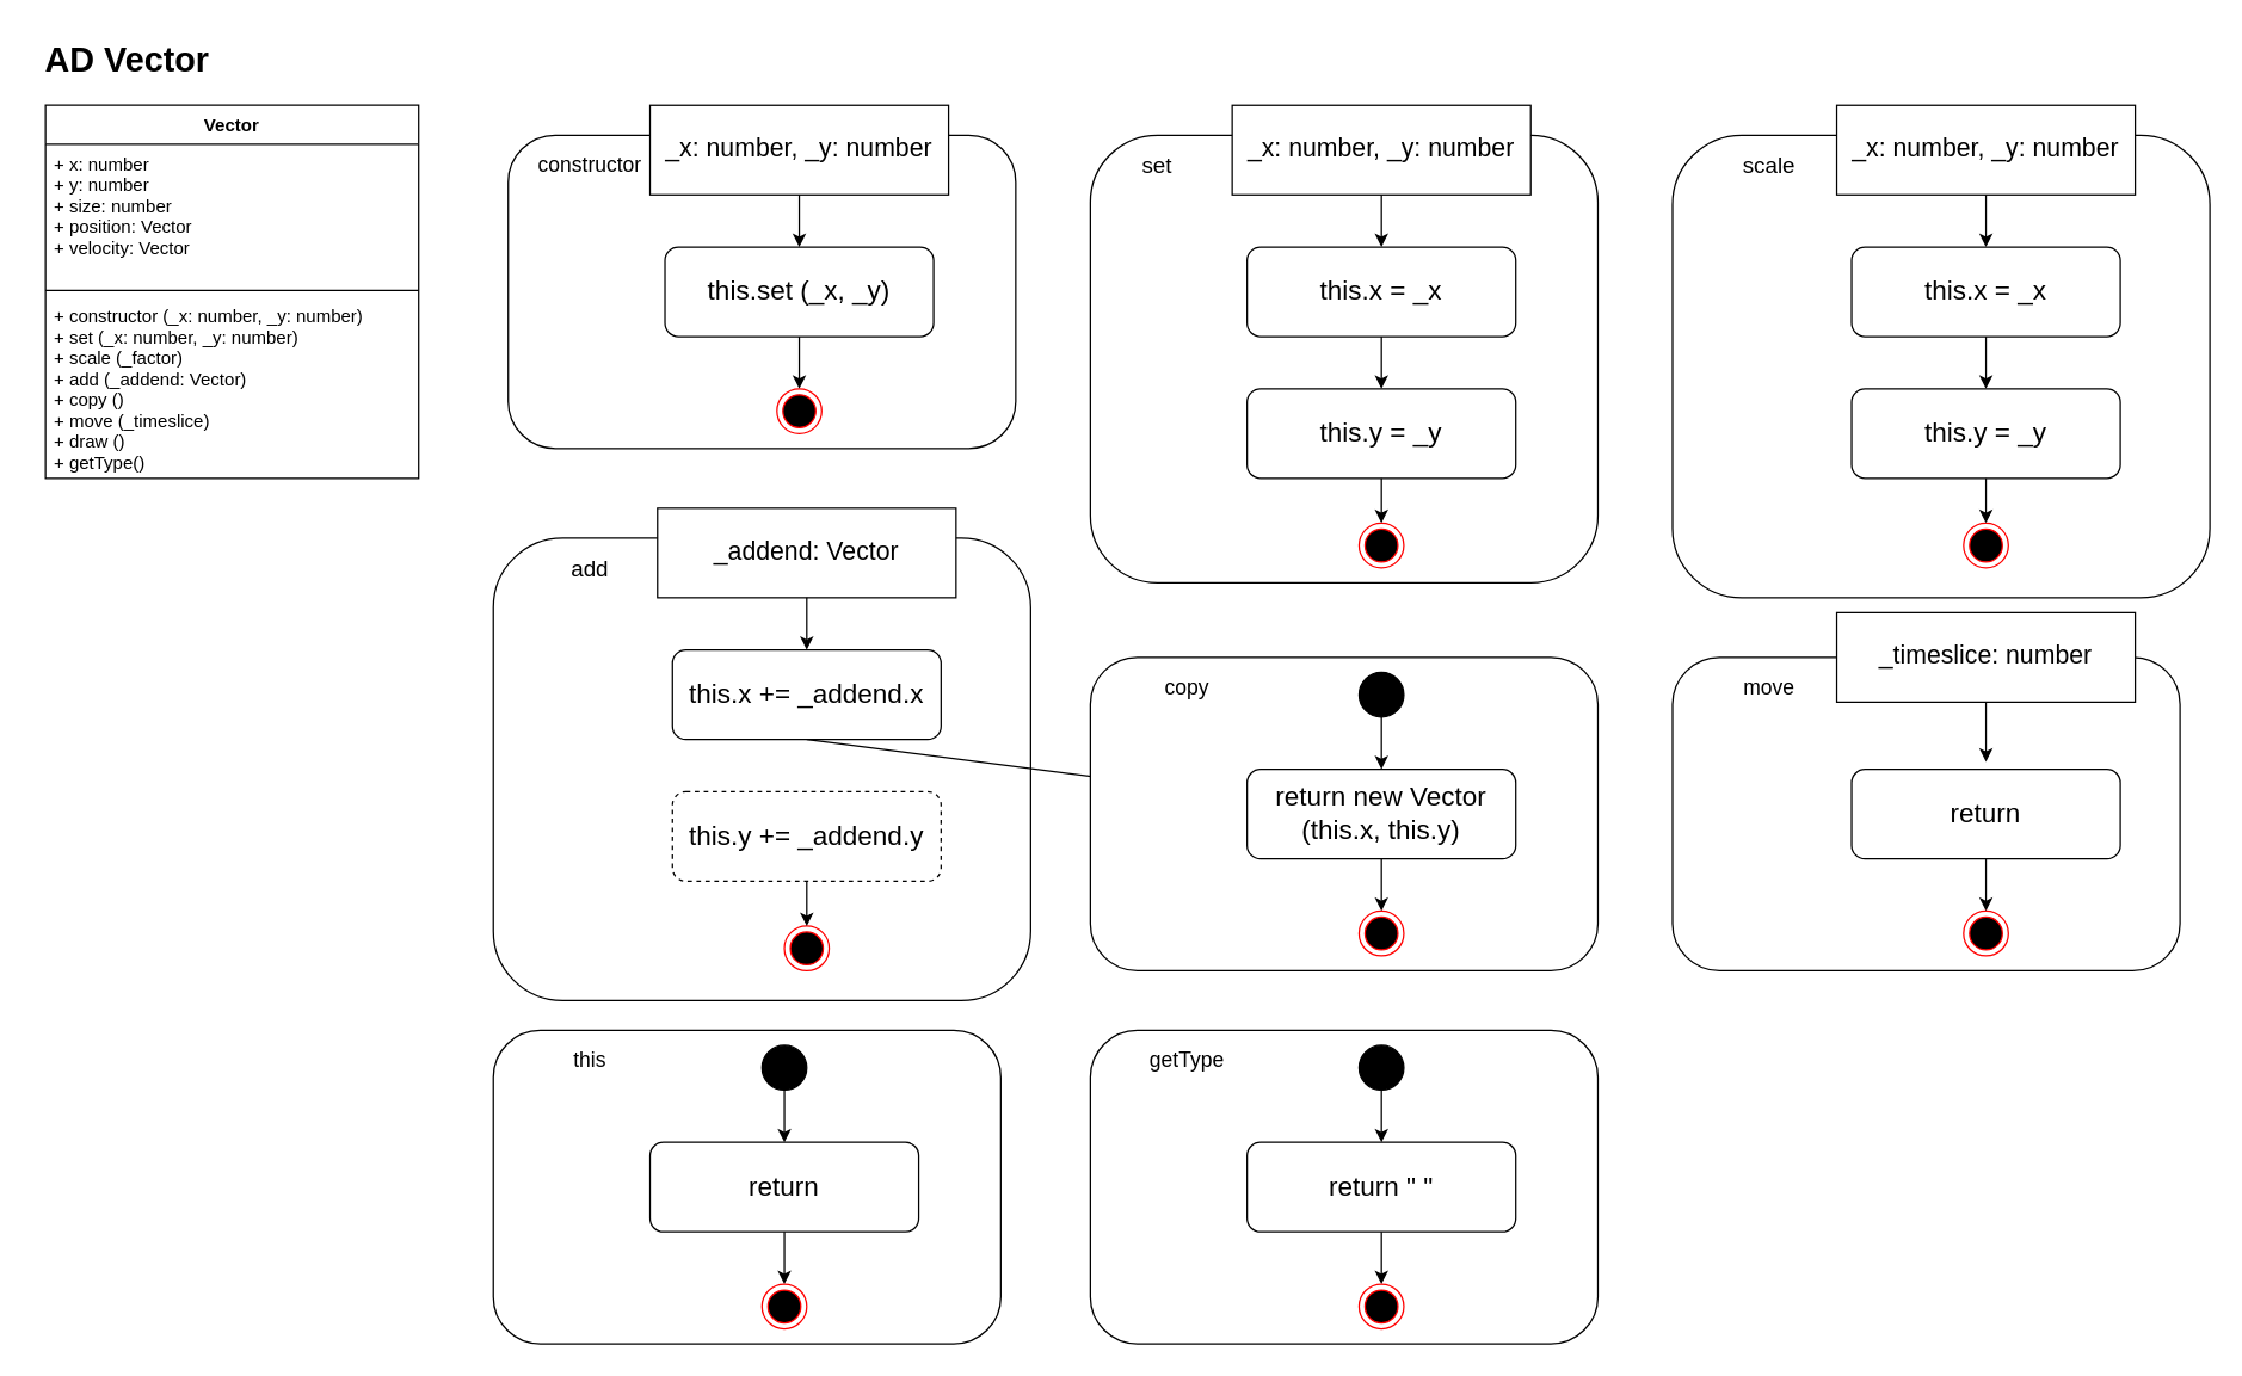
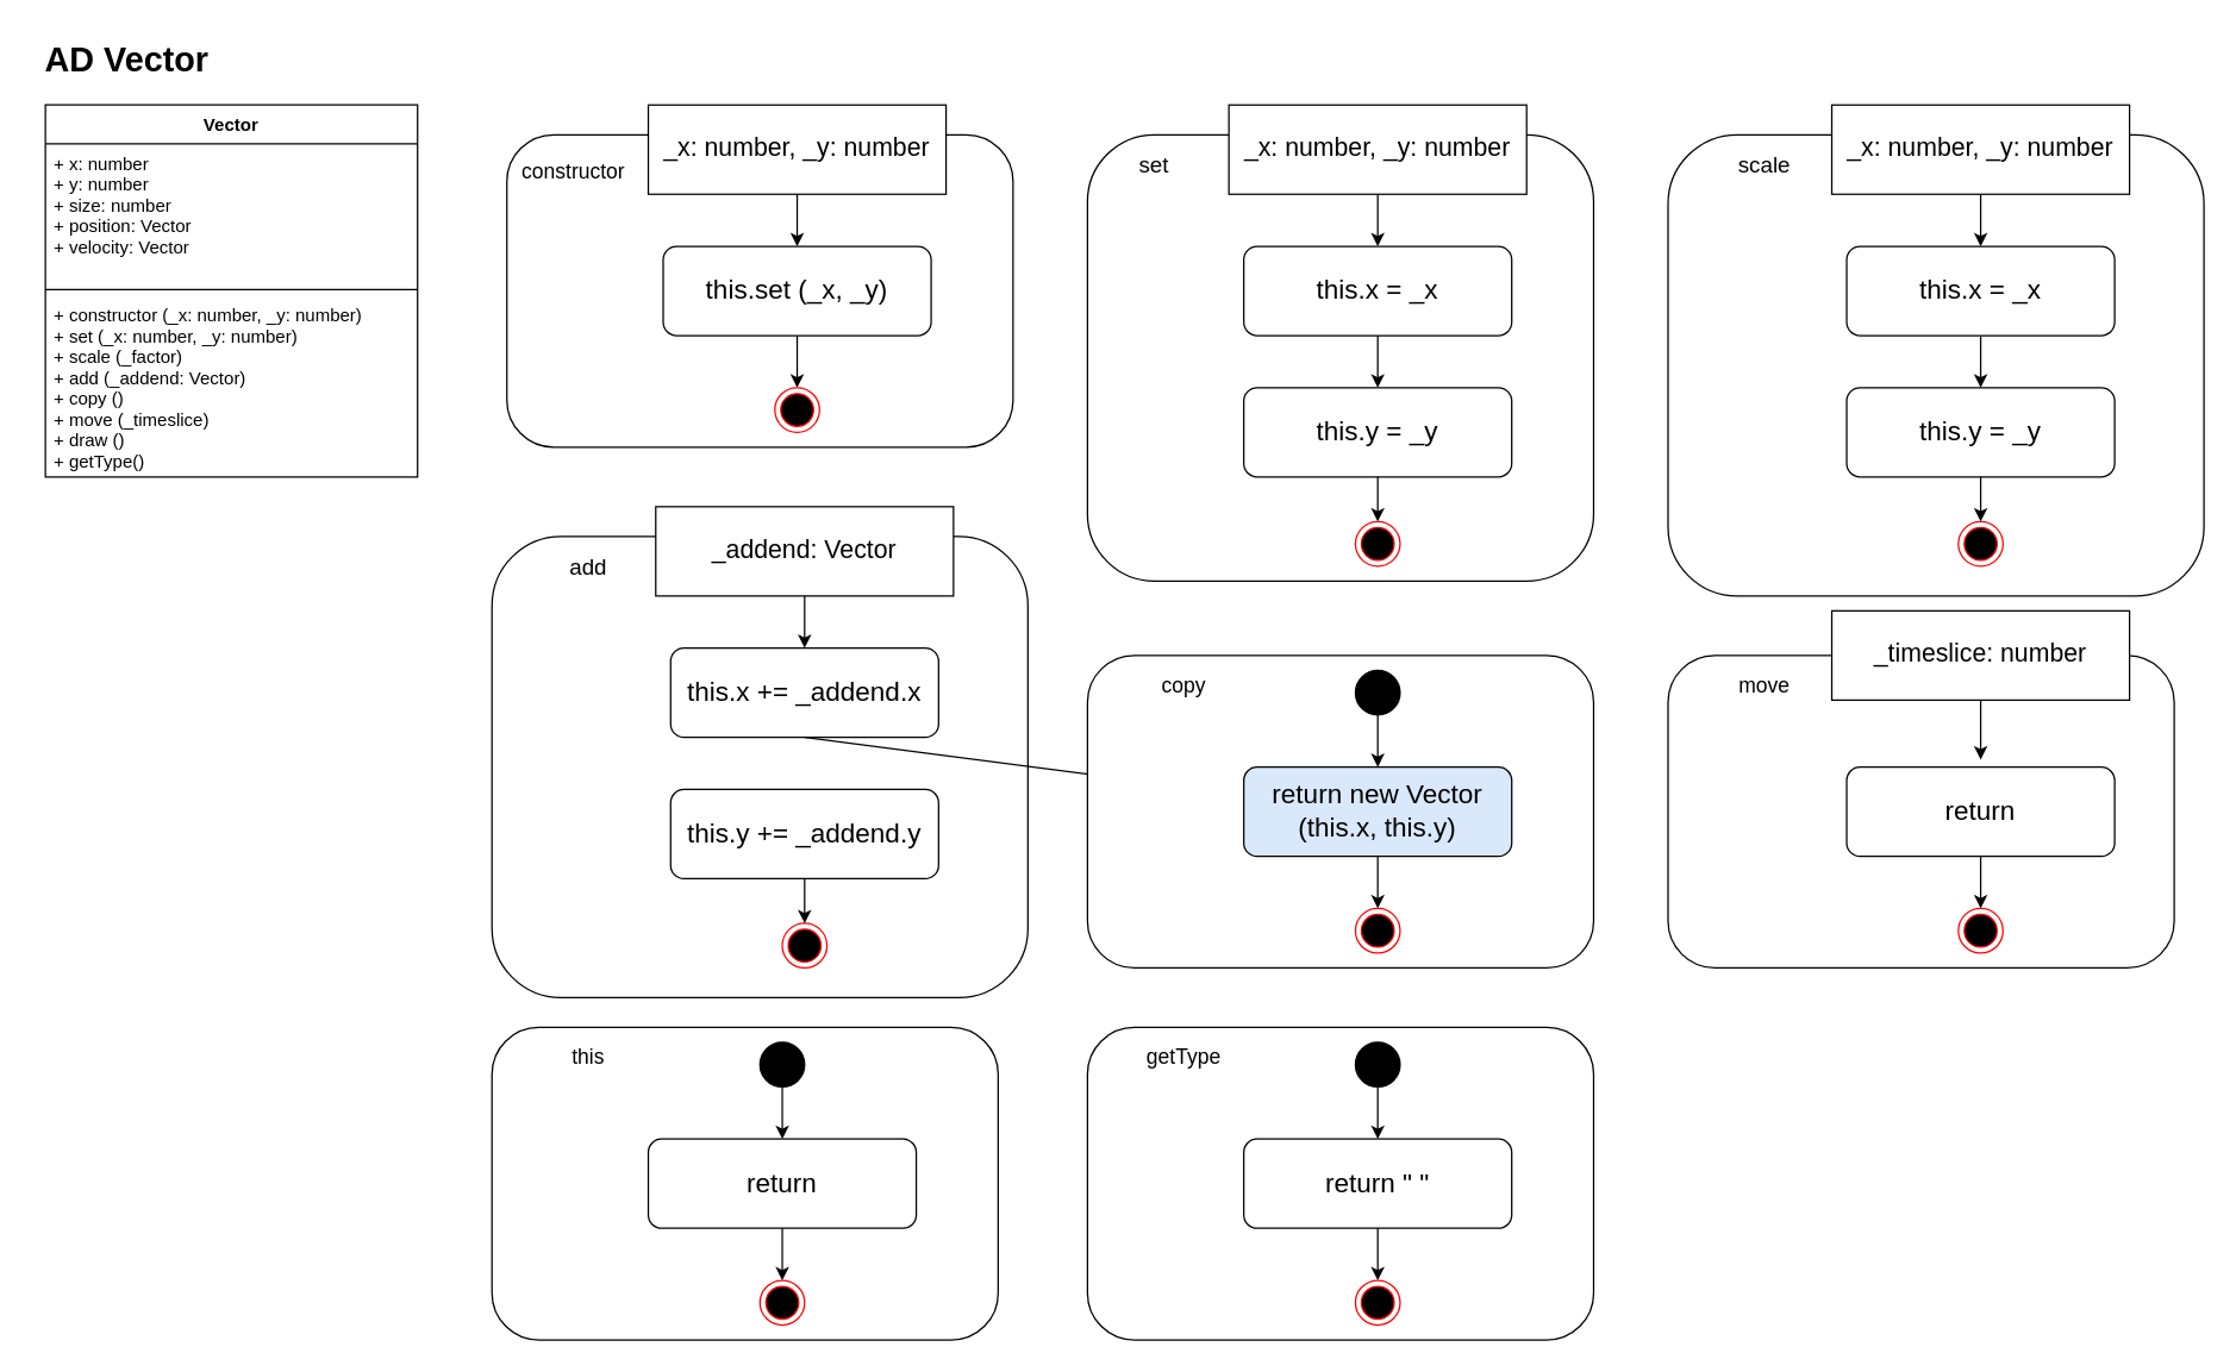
- <mxCell id="14" value="&lt;font style=&quot;font-size: 14px&quot;&gt;constructor&lt;/font&gt;" style="text;html=1;strokeColor=none;fillColor=none;align=center;verticalAlign=middle;whiteSpace=wrap;rounded=0;" vertex="1" parent="1"><mxGeometry x="360" y="100" width="70" height="20" as="geometry" /></mxCell>
+ <mxCell id="14" value="&lt;font style=&quot;font-size: 14px&quot;&gt;constructor&lt;/font&gt;" style="text;html=1;strokeColor=none;fillColor=none;align=center;verticalAlign=middle;whiteSpace=wrap;rounded=0;" vertex="1" parent="1"><mxGeometry x="350" y="105" width="70" height="20" as="geometry" /></mxCell>
- <mxCell id="43" value="&lt;font style=&quot;font-size: 18px&quot;&gt;return new Vector (this.x, this.y)&lt;/font&gt;" style="rounded=1;whiteSpace=wrap;html=1;" vertex="1" parent="1"><mxGeometry x="835" y="515" width="180" height="60" as="geometry" /></mxCell>
+ <mxCell id="43" value="&lt;font style=&quot;font-size: 18px&quot;&gt;return new Vector (this.x, this.y)&lt;/font&gt;" style="rounded=1;whiteSpace=wrap;html=1;fillColor=#dae8fc;" vertex="1" parent="1"><mxGeometry x="835" y="515" width="180" height="60" as="geometry" /></mxCell>
- <mxCell id="36" value="&lt;font style=&quot;font-size: 18px&quot;&gt;this.y += _addend.y&lt;/font&gt;" style="rounded=1;whiteSpace=wrap;html=1;dashed=1;" vertex="1" parent="1"><mxGeometry x="450" y="530" width="180" height="60" as="geometry" /></mxCell>
+ <mxCell id="36" value="&lt;font style=&quot;font-size: 18px&quot;&gt;this.y += _addend.y&lt;/font&gt;" style="rounded=1;whiteSpace=wrap;html=1;" vertex="1" parent="1"><mxGeometry x="450" y="530" width="180" height="60" as="geometry" /></mxCell>
